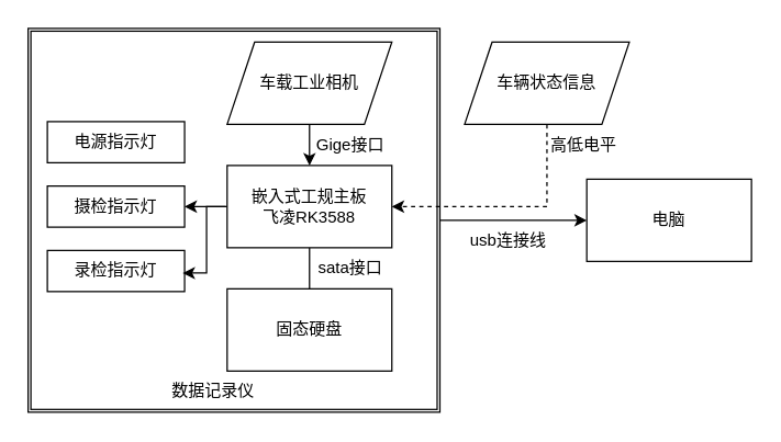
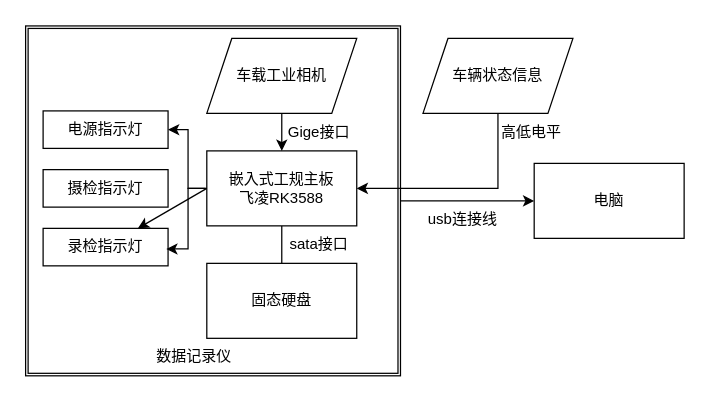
+ <mxCell id="6" style="edgeStyle=orthogonalEdgeStyle;rounded=0;orthogonalLoop=1;jettySize=auto;html=1;exitX=0;exitY=0.5;exitDx=0;exitDy=0;entryX=1;entryY=0.5;entryDx=0;entryDy=0;" edge="1" parent="2" source="7" target="18"><mxGeometry relative="1" as="geometry"><Array as="points"><mxPoint x="130" y="130" /><mxPoint x="130" y="83" /></Array></mxGeometry></mxCell>
- <mxCell id="21" value="" style="endArrow=classic;html=1;rounded=0;exitX=0;exitY=0.5;exitDx=0;exitDy=0;entryX=1;entryY=0.5;entryDx=0;entryDy=0;" edge="1" parent="2" source="7" target="19"><mxGeometry width="50" height="50" relative="1" as="geometry"><mxPoint x="140" y="150" as="sourcePoint" /><mxPoint x="190" y="100" as="targetPoint" /></mxGeometry></mxCell>
+ <mxCell id="21" value="" style="endArrow=classic;html=1;rounded=0;exitX=0;exitY=0.5;exitDx=0;exitDy=0;" edge="1" parent="2" source="7" target="20"><mxGeometry width="50" height="50" relative="1" as="geometry"><mxPoint x="140" y="150" as="sourcePoint" /><mxPoint x="190" y="100" as="targetPoint" /></mxGeometry></mxCell>
- <mxCell id="13" style="edgeStyle=orthogonalEdgeStyle;rounded=0;orthogonalLoop=1;jettySize=auto;html=1;exitX=0.5;exitY=1;exitDx=0;exitDy=0;entryX=1;entryY=0.5;entryDx=0;entryDy=0;dashed=1;" edge="1" parent="2" source="14" target="7"><mxGeometry relative="1" as="geometry" /></mxCell>
+ <mxCell id="13" style="edgeStyle=orthogonalEdgeStyle;rounded=0;orthogonalLoop=1;jettySize=auto;html=1;exitX=0.5;exitY=1;exitDx=0;exitDy=0;entryX=1;entryY=0.5;entryDx=0;entryDy=0;" edge="1" parent="2" source="14" target="7"><mxGeometry relative="1" as="geometry" /></mxCell>
